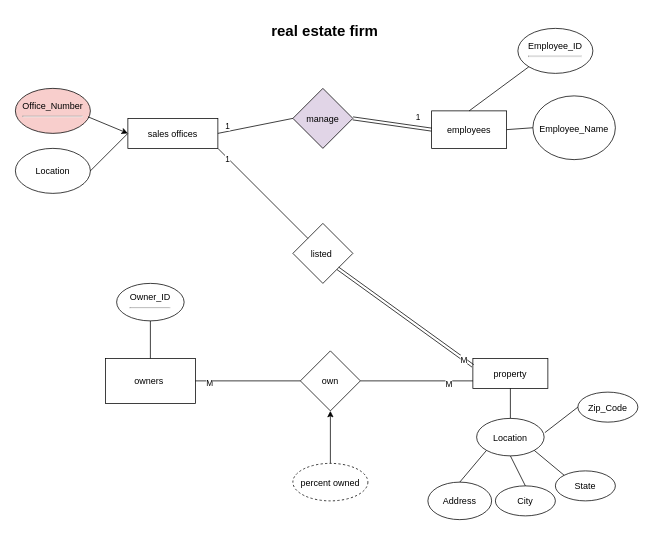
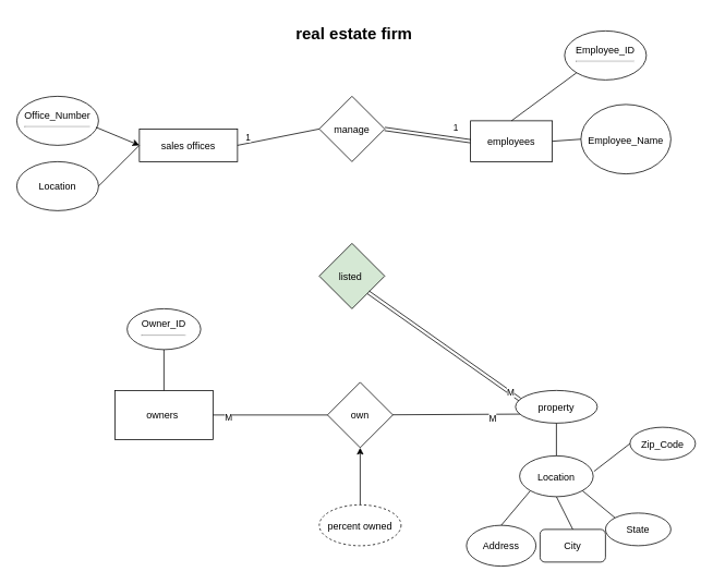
- <mxCell id="17" value="&lt;span style=&quot;font-size: 12px; font-family: Arial, sans-serif; position: relative; top: 0.5pt;&quot;&gt;Office_Number&lt;/span&gt;&lt;hr&gt;" style="ellipse;whiteSpace=wrap;html=1;fontSize=12;fillColor=#f8cecc;" parent="1" vertex="1"><mxGeometry x="20" y="117" width="100" height="60" as="geometry" /></mxCell>
+ <mxCell id="17" value="&lt;span style=&quot;font-size: 12px; font-family: Arial, sans-serif; position: relative; top: 0.5pt;&quot;&gt;Office_Number&lt;/span&gt;&lt;hr&gt;" style="ellipse;whiteSpace=wrap;html=1;fontSize=12;" parent="1" vertex="1"><mxGeometry x="20" y="117" width="100" height="60" as="geometry" /></mxCell>
- <mxCell id="19" value="&lt;span style=&quot;font-family: Arial, sans-serif; position: relative; top: 0.5pt;&quot;&gt;manage&lt;/span&gt;" style="rhombus;whiteSpace=wrap;html=1;fontSize=12;perimeterSpacing=0;double=0;fillColor=#e1d5e7;" parent="1" vertex="1"><mxGeometry x="390" y="117" width="80" height="80" as="geometry" /></mxCell>
+ <mxCell id="19" value="&lt;span style=&quot;font-family: Arial, sans-serif; position: relative; top: 0.5pt;&quot;&gt;manage&lt;/span&gt;" style="rhombus;whiteSpace=wrap;html=1;fontSize=12;perimeterSpacing=0;double=0;" parent="1" vertex="1"><mxGeometry x="390" y="117" width="80" height="80" as="geometry" /></mxCell>
- <mxCell id="34" value="" style="endArrow=none;html=1;rounded=0;exitX=1;exitY=1;exitDx=0;exitDy=0;entryX=0;entryY=0;entryDx=0;entryDy=0;" parent="1" source="2" target="18" edge="1"><mxGeometry width="50" height="50" relative="1" as="geometry"><mxPoint x="410" y="377" as="sourcePoint" /><mxPoint x="460" y="357" as="targetPoint" /></mxGeometry></mxCell>
- <mxCell id="35" value="1" style="edgeLabel;html=1;align=center;verticalAlign=middle;resizable=0;points=[];" parent="34" vertex="1" connectable="0"><mxGeometry x="-0.775" y="-2" relative="1" as="geometry"><mxPoint as="offset" /></mxGeometry></mxCell>
- <mxCell id="18" value="&lt;span style=&quot;font-family: Arial, sans-serif; position: relative; top: 0.5pt;&quot;&gt;&lt;font style=&quot;font-size: 12px;&quot;&gt;listed&amp;nbsp;&lt;/font&gt;&lt;/span&gt;" style="rhombus;whiteSpace=wrap;html=1;fontSize=12;double=0;" parent="1" vertex="1"><mxGeometry x="390" y="297" width="80" height="80" as="geometry" /></mxCell>
+ <mxCell id="18" value="&lt;span style=&quot;font-family: Arial, sans-serif; position: relative; top: 0.5pt;&quot;&gt;&lt;font style=&quot;font-size: 12px;&quot;&gt;listed&amp;nbsp;&lt;/font&gt;&lt;/span&gt;" style="rhombus;whiteSpace=wrap;html=1;fontSize=12;double=0;fillColor=#d5e8d4;" parent="1" vertex="1"><mxGeometry x="390" y="297" width="80" height="80" as="geometry" /></mxCell>
- <mxCell id="4" value="&lt;span style=&quot;font-family: Arial, sans-serif; position: relative; top: 0.5pt;&quot;&gt;property&lt;/span&gt;" style="rounded=0;whiteSpace=wrap;html=1;fontSize=12;" parent="1" vertex="1"><mxGeometry x="630" y="477" width="100" height="40" as="geometry" /></mxCell>
+ <mxCell id="4" value="&lt;span style=&quot;font-family: Arial, sans-serif; position: relative; top: 0.5pt;&quot;&gt;property&lt;/span&gt;" style="ellipse;whiteSpace=wrap;html=1;fontSize=12;" parent="1" vertex="1"><mxGeometry x="630" y="477" width="100" height="40" as="geometry" /></mxCell>
- <mxCell id="11" value="&lt;span style=&quot;font-family: Arial, sans-serif; position: relative; top: 0.5pt;&quot;&gt;&lt;font style=&quot;font-size: 12px;&quot;&gt;City&lt;/font&gt;&lt;/span&gt;" style="ellipse;whiteSpace=wrap;html=1;fontSize=12;" parent="1" vertex="1"><mxGeometry x="660" y="647" width="80" height="40" as="geometry" /></mxCell>
+ <mxCell id="11" value="&lt;span style=&quot;font-family: Arial, sans-serif; position: relative; top: 0.5pt;&quot;&gt;&lt;font style=&quot;font-size: 12px;&quot;&gt;City&lt;/font&gt;&lt;/span&gt;" style="whiteSpace=wrap;html=1;fontSize=12;rounded=1;" parent="1" vertex="1"><mxGeometry x="660" y="647" width="80" height="40" as="geometry" /></mxCell>
